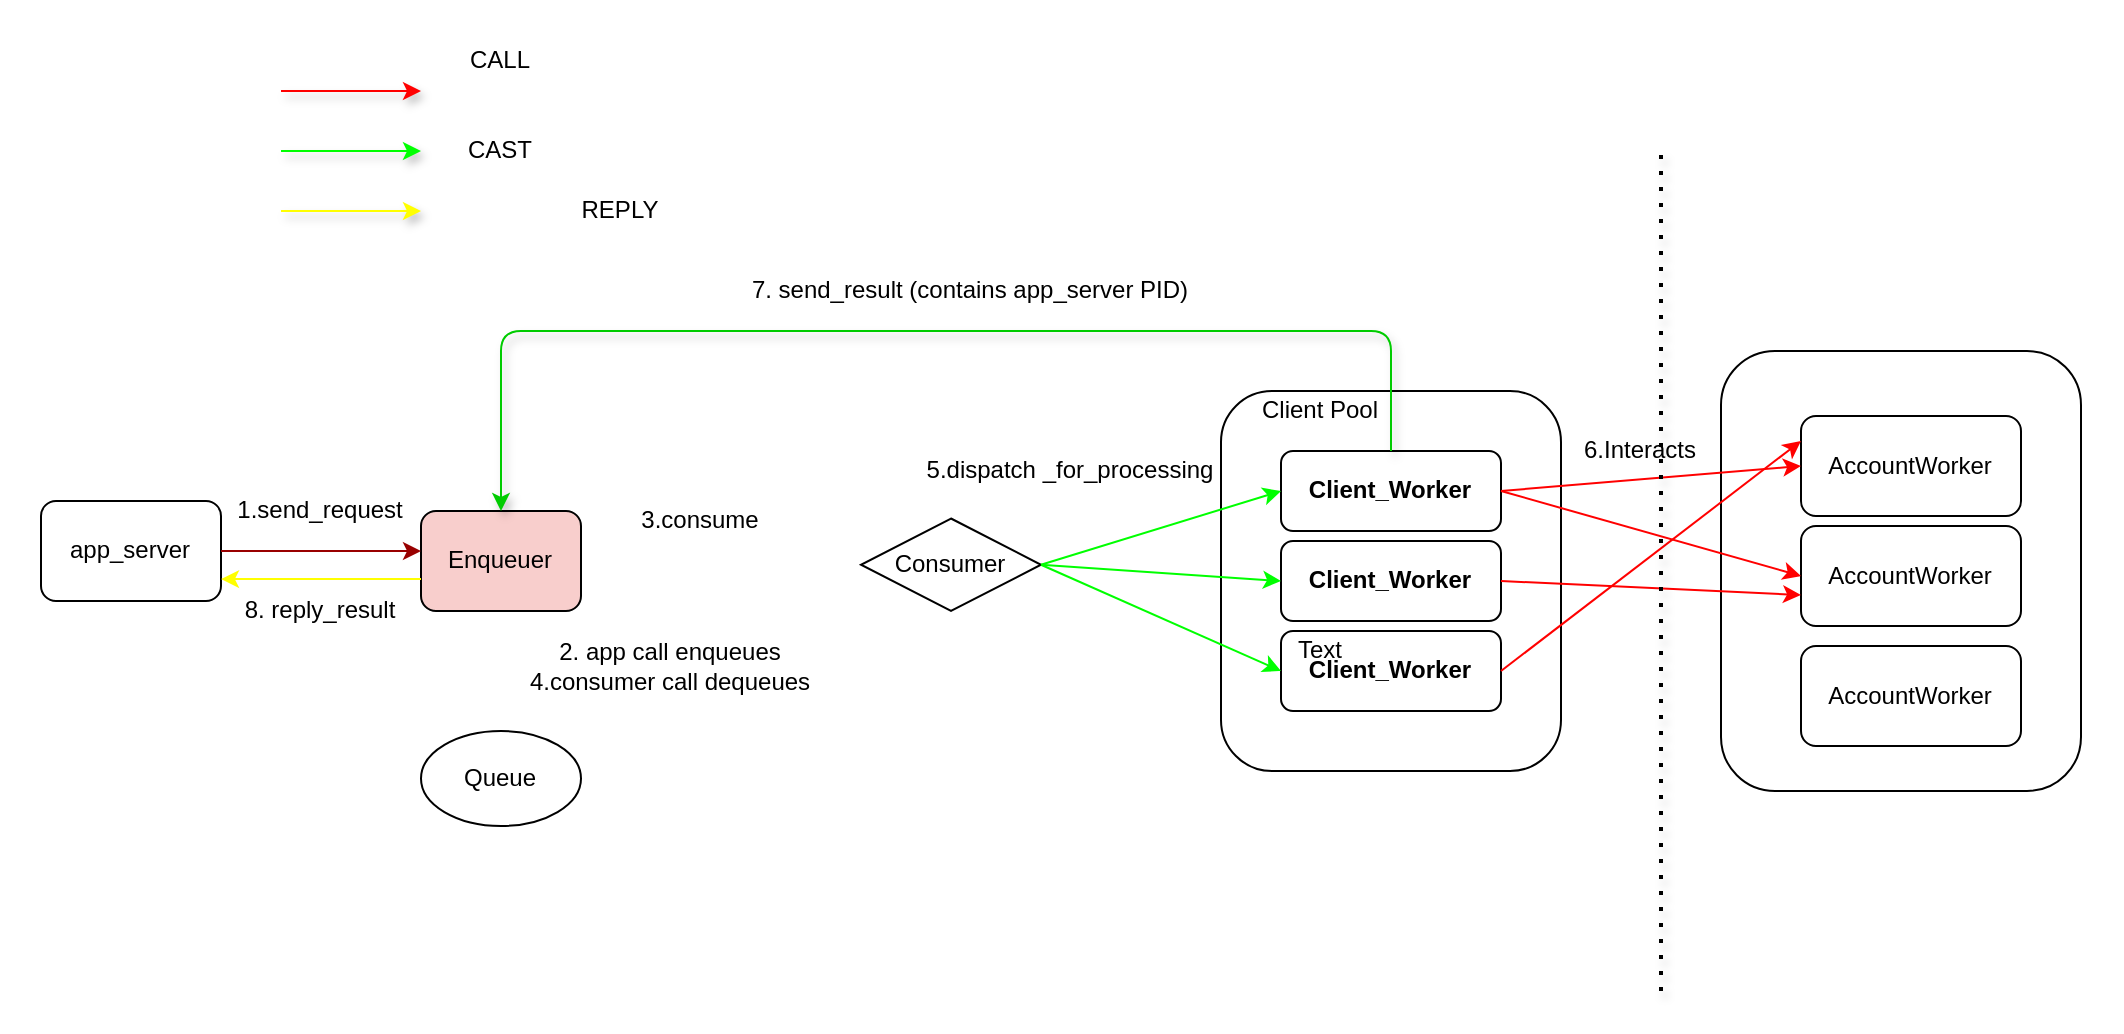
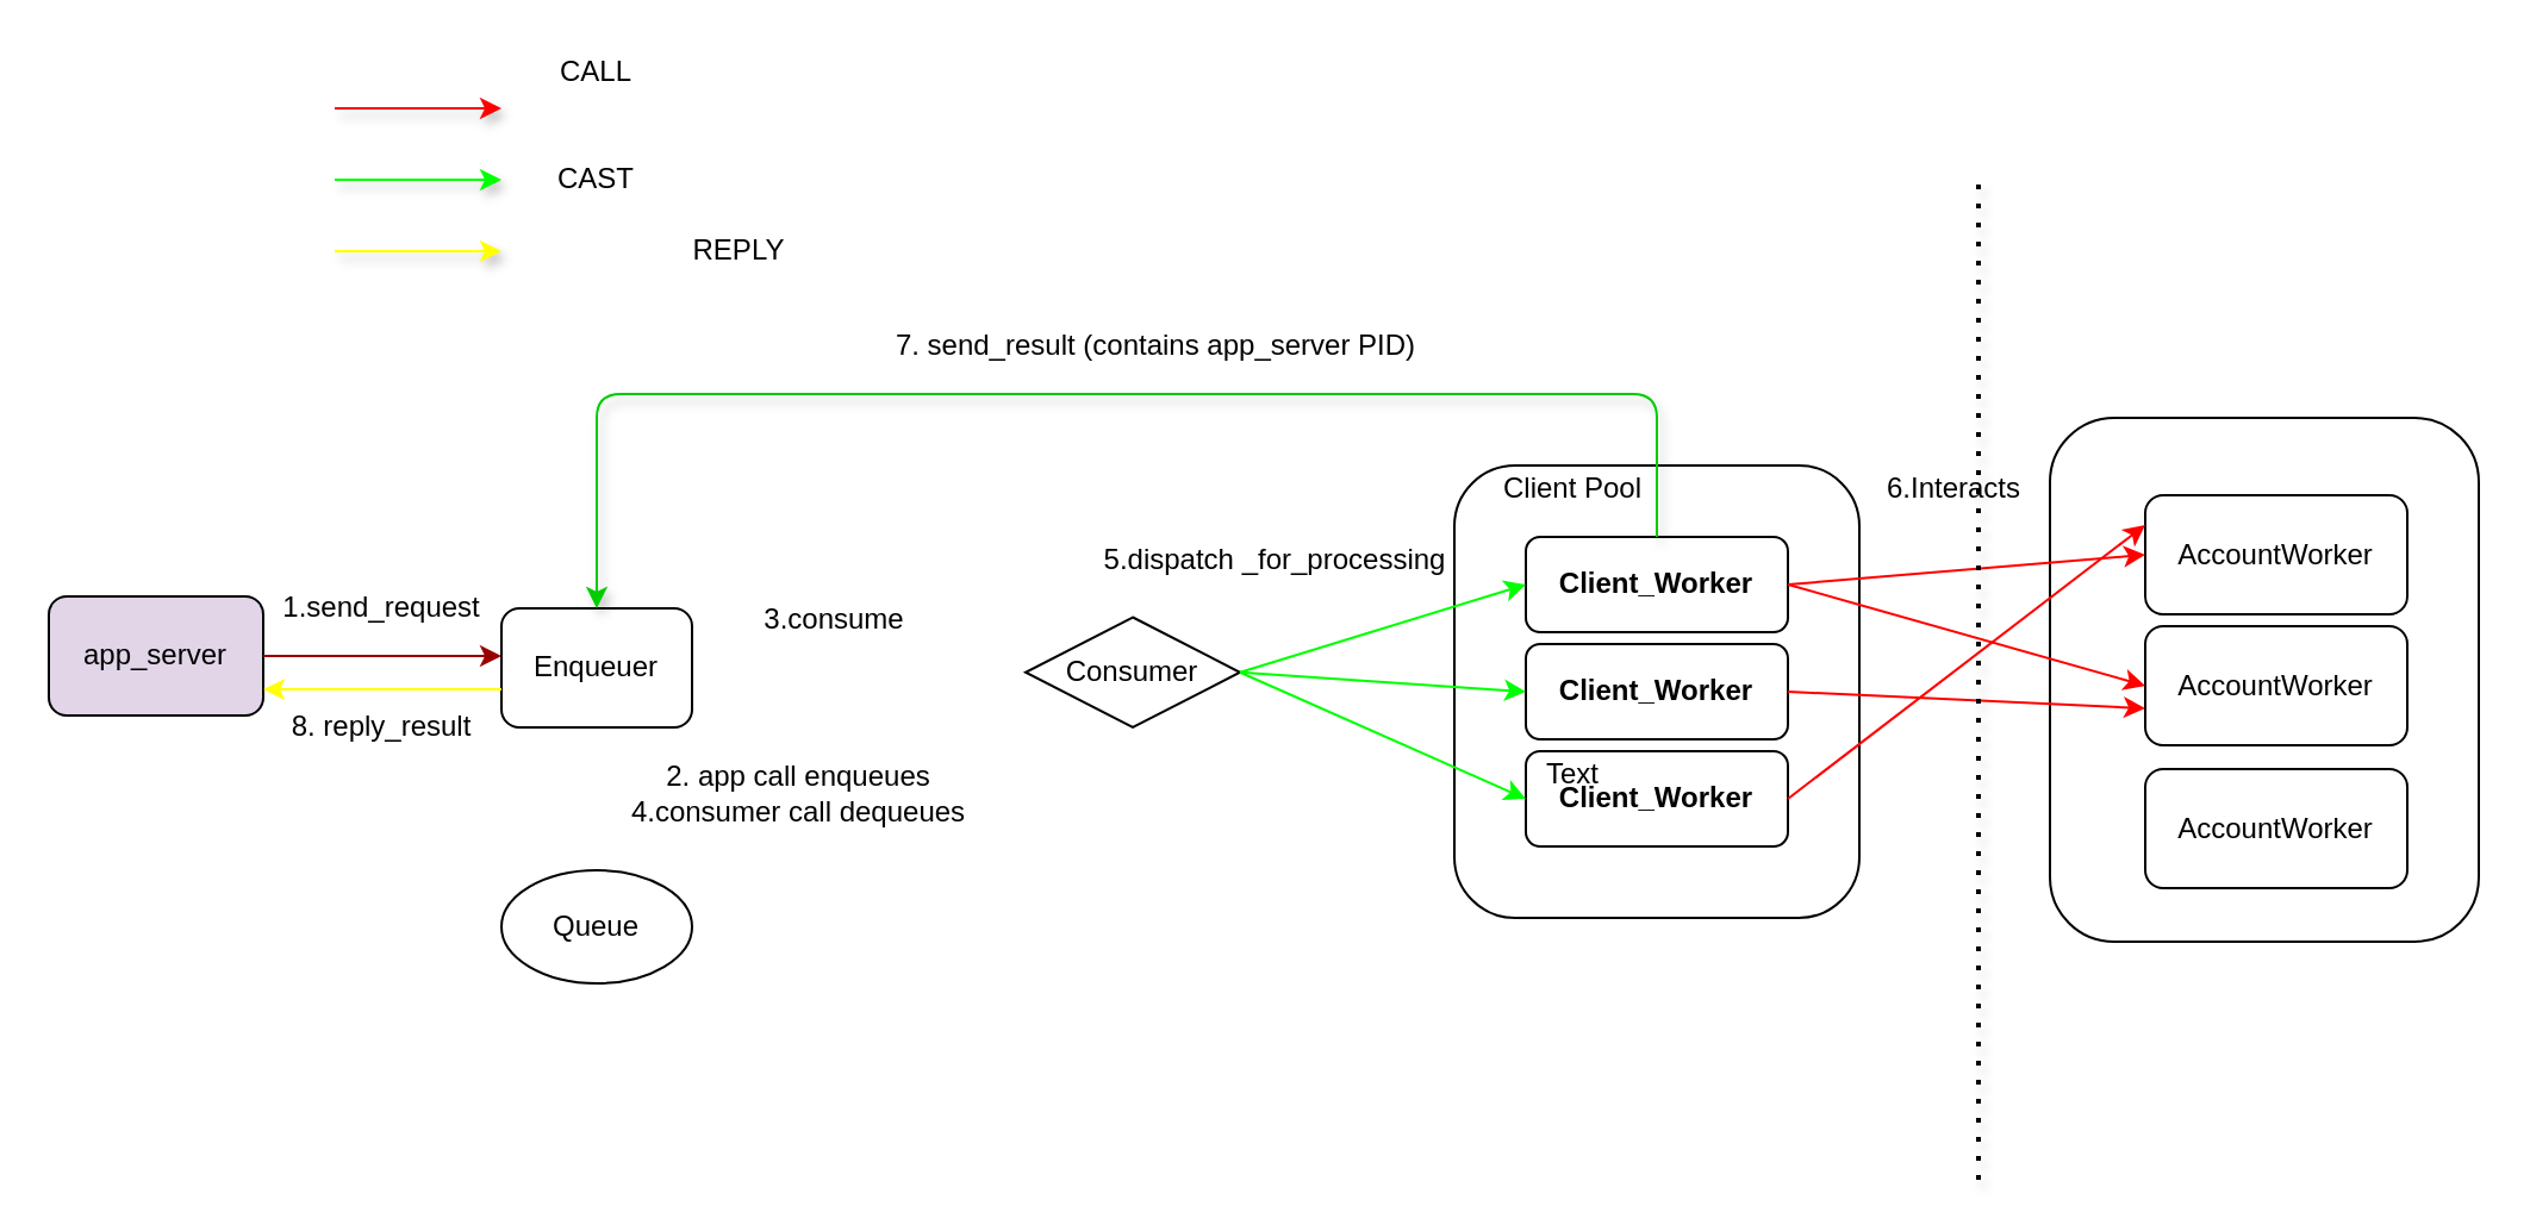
- <mxCell id="39" value="6.Interacts" style="text;html=1;strokeColor=none;fillColor=none;align=center;verticalAlign=middle;whiteSpace=wrap;rounded=0;shadow=1;" vertex="1" parent="1"><mxGeometry x="800" y="215" width="40" height="20" as="geometry" /></mxCell>
+ <mxCell id="39" value="6.Interacts" style="text;html=1;strokeColor=none;fillColor=none;align=center;verticalAlign=middle;whiteSpace=wrap;rounded=0;shadow=1;" vertex="1" parent="1"><mxGeometry x="800" width="40" height="20" as="geometry" y="195" /></mxCell>
- <mxCell id="3" value="app_server" style="rounded=1;whiteSpace=wrap;html=1;" parent="1" vertex="1"><mxGeometry x="20" y="250" width="90" height="50" as="geometry" /></mxCell>
+ <mxCell id="3" value="app_server" style="rounded=1;whiteSpace=wrap;html=1;fillColor=#e1d5e7;" parent="1" vertex="1"><mxGeometry x="20" y="250" width="90" height="50" as="geometry" /></mxCell>
- <mxCell id="4" value="Enqueuer" style="rounded=1;whiteSpace=wrap;html=1;fillColor=#f8cecc;" parent="1" vertex="1"><mxGeometry x="210" y="255" width="80" height="50" as="geometry" /></mxCell>
+ <mxCell id="4" value="Enqueuer" style="rounded=1;whiteSpace=wrap;html=1;" parent="1" vertex="1"><mxGeometry x="210" y="255" width="80" height="50" as="geometry" /></mxCell>
